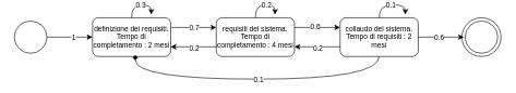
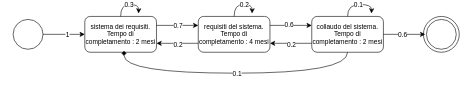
- <mxCell id="12" value="definizione dei requisiti. Tempo di completamento : 2 mesi" style="rounded=1;whiteSpace=wrap;html=1;fillColor=none;fontSize=11;" vertex="1" parent="1"><mxGeometry x="140" y="25" width="120" height="60" as="geometry" /></mxCell>
+ <mxCell id="12" value="sistema dei requisiti. Tempo di completamento : 2 mesi" style="rounded=1;whiteSpace=wrap;html=1;fillColor=none;fontSize=11;" vertex="1" parent="1"><mxGeometry x="140" y="25" width="120" height="60" as="geometry" /></mxCell>
- <mxCell id="26" value="collaudo del sistema. Tempo di requisiti : 2 mesi" style="rounded=1;whiteSpace=wrap;html=1;fillColor=none;fontSize=11;" vertex="1" parent="1"><mxGeometry x="520" y="25" width="120" height="60" as="geometry" /></mxCell>
+ <mxCell id="26" value="collaudo del sistema. Tempo di completamento : 2 mesi" style="rounded=1;whiteSpace=wrap;html=1;fillColor=none;fontSize=11;" vertex="1" parent="1"><mxGeometry x="520" y="25" width="120" height="60" as="geometry" /></mxCell>
